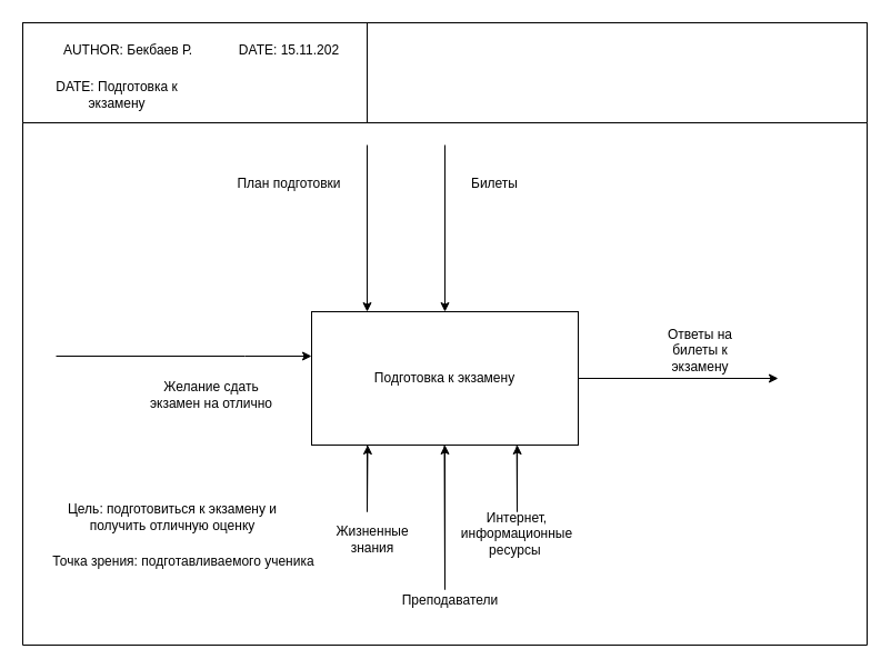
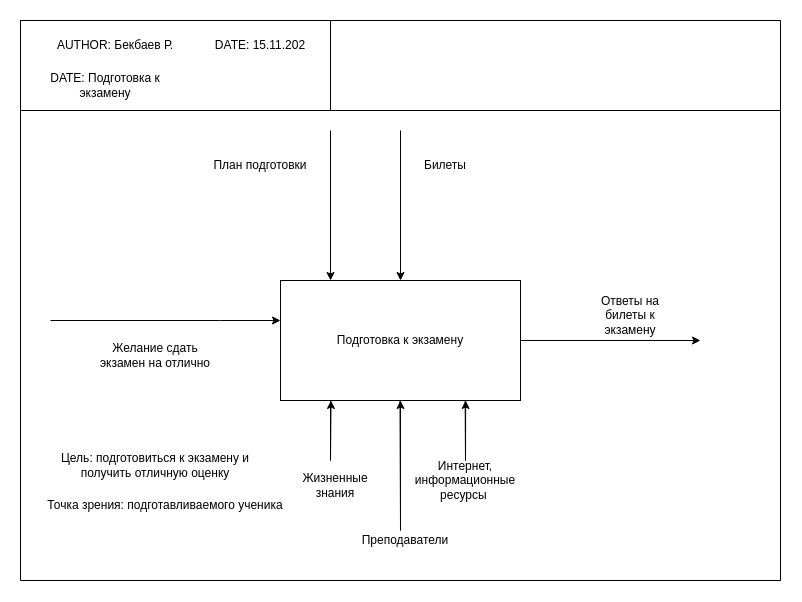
- <mxCell id="28" value="Желание сдать экзамен на отлично" style="text;html=1;strokeColor=none;fillColor=none;align=center;verticalAlign=middle;whiteSpace=wrap;rounded=0;" vertex="1" parent="1"><mxGeometry x="125" y="330" width="130" height="50" as="geometry" /></mxCell>
+ <mxCell id="28" value="Желание сдать экзамен на отлично" style="text;html=1;strokeColor=none;fillColor=none;align=center;verticalAlign=middle;whiteSpace=wrap;rounded=0;" vertex="1" parent="1"><mxGeometry x="90" y="330" width="130" height="50" as="geometry" /></mxCell>
